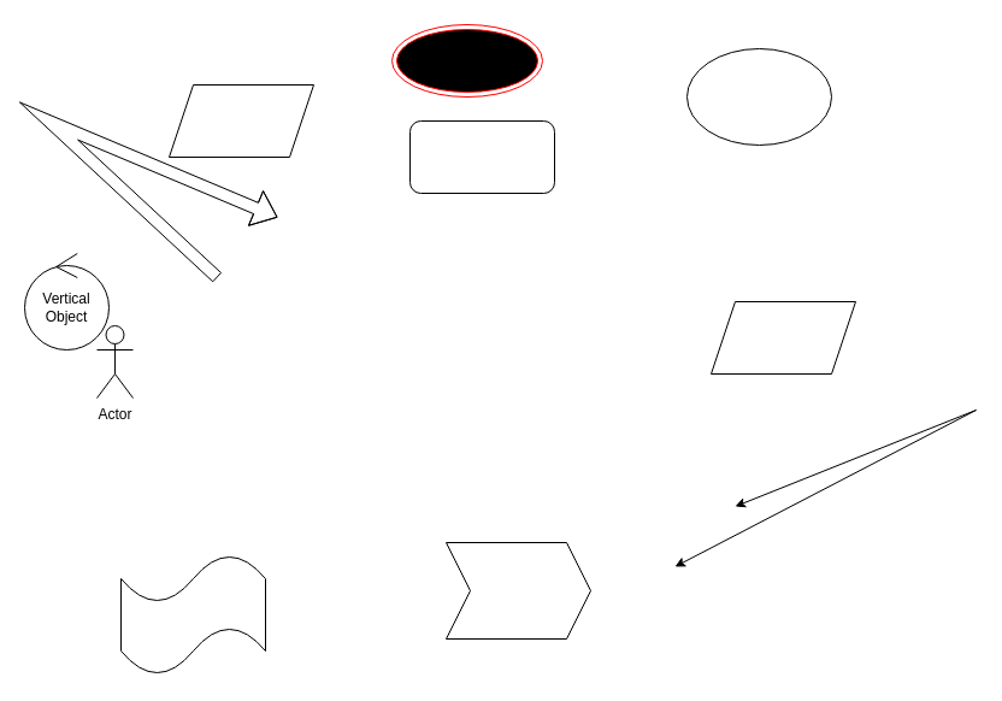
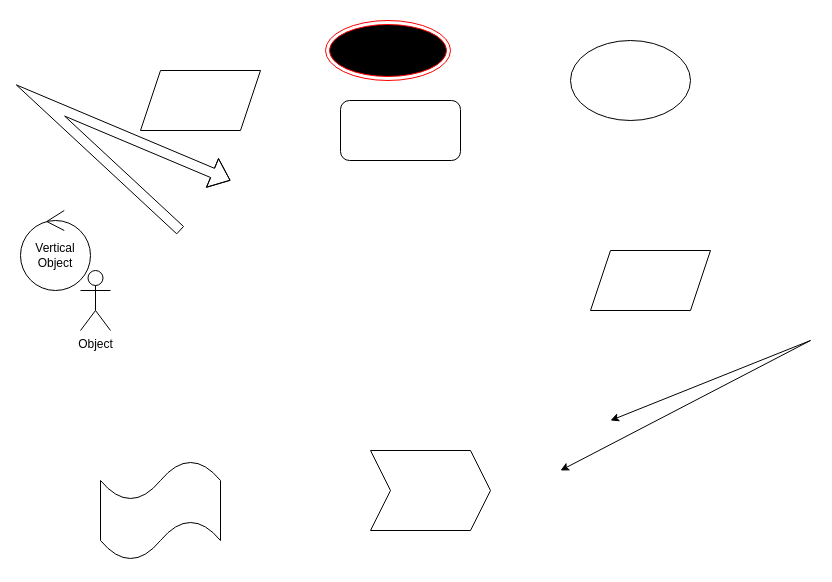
- <mxCell id="4" value="Actor" style="shape=umlActor;verticalLabelPosition=bottom;verticalAlign=top;html=1;outlineConnect=0;" parent="1" vertex="1"><mxGeometry x="80" y="270" width="30" height="60" as="geometry" /></mxCell>
+ <mxCell id="4" value="Object" style="shape=umlActor;verticalLabelPosition=bottom;verticalAlign=top;html=1;outlineConnect=0;" parent="1" vertex="1"><mxGeometry x="80" y="270" width="30" height="60" as="geometry" /></mxCell>
